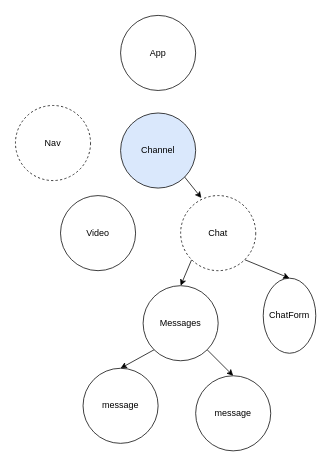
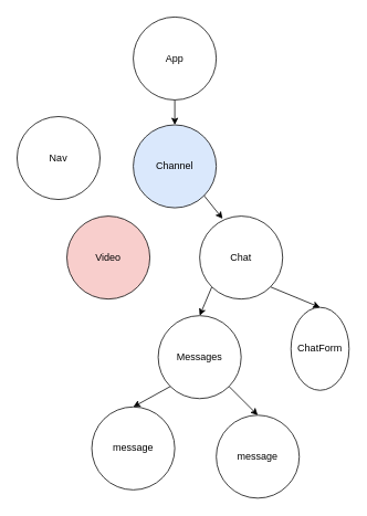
+ <mxCell id="2" style="edgeStyle=none;html=1;exitX=0.5;exitY=1;exitDx=0;exitDy=0;entryX=0.5;entryY=0;entryDx=0;entryDy=0;" parent="1" source="3" target="5" edge="1"><mxGeometry relative="1" as="geometry" /></mxCell>
- <mxCell id="16" value="Nav" style="ellipse;whiteSpace=wrap;html=1;aspect=fixed;dashed=1;" parent="1" vertex="1"><mxGeometry x="20" y="140" width="100" height="100" as="geometry" /></mxCell>
+ <mxCell id="16" value="Nav" style="ellipse;whiteSpace=wrap;html=1;aspect=fixed;" parent="1" vertex="1"><mxGeometry x="20" y="140" width="100" height="100" as="geometry" /></mxCell>
- <mxCell id="6" value="Video" style="ellipse;whiteSpace=wrap;html=1;aspect=fixed;" parent="1" vertex="1"><mxGeometry x="80" y="260" width="100" height="100" as="geometry" /></mxCell>
+ <mxCell id="6" value="Video" style="ellipse;whiteSpace=wrap;html=1;aspect=fixed;fillColor=#f8cecc;" parent="1" vertex="1"><mxGeometry x="80" y="260" width="100" height="100" as="geometry" /></mxCell>
- <mxCell id="9" value="Chat" style="ellipse;whiteSpace=wrap;html=1;aspect=fixed;dashed=1;" parent="1" vertex="1"><mxGeometry x="240" y="260" width="100" height="100" as="geometry" /></mxCell>
+ <mxCell id="9" value="Chat" style="ellipse;whiteSpace=wrap;html=1;aspect=fixed;" parent="1" vertex="1"><mxGeometry x="240" y="260" width="100" height="100" as="geometry" /></mxCell>
